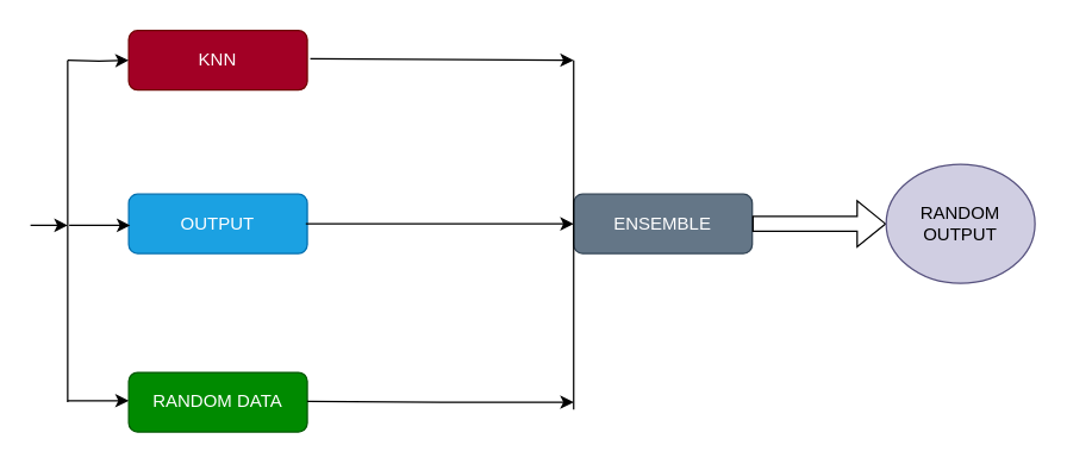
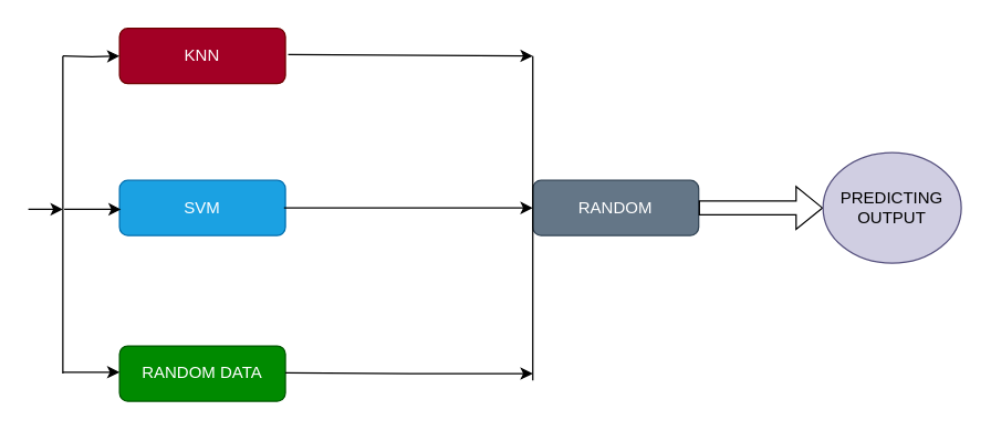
- <mxCell id="3" value="OUTPUT" style="rounded=1;whiteSpace=wrap;html=1;fontSize=12;glass=0;strokeWidth=1;shadow=0;fillColor=#1ba1e2;strokeColor=#006EAF;fontColor=#ffffff;" parent="1" vertex="1"><mxGeometry x="86" y="130" width="120" height="40" as="geometry" /></mxCell>
+ <mxCell id="3" value="SVM" style="rounded=1;whiteSpace=wrap;html=1;fontSize=12;glass=0;strokeWidth=1;shadow=0;fillColor=#1ba1e2;strokeColor=#006EAF;fontColor=#ffffff;" parent="1" vertex="1"><mxGeometry x="86" y="130" width="120" height="40" as="geometry" /></mxCell>
- <mxCell id="13" value="ENSEMBLE" style="rounded=1;whiteSpace=wrap;html=1;fontSize=12;glass=0;strokeWidth=1;shadow=0;fillColor=#647687;fontColor=#ffffff;strokeColor=#314354;" parent="1" vertex="1"><mxGeometry x="385" y="130" width="120" height="40" as="geometry" /></mxCell>
+ <mxCell id="13" value="RANDOM" style="rounded=1;whiteSpace=wrap;html=1;fontSize=12;glass=0;strokeWidth=1;shadow=0;fillColor=#647687;fontColor=#ffffff;strokeColor=#314354;" parent="1" vertex="1"><mxGeometry x="385" y="130" width="120" height="40" as="geometry" /></mxCell>
- <mxCell id="15" value="RANDOM OUTPUT" style="ellipse;whiteSpace=wrap;html=1;fillColor=#d0cee2;strokeColor=#56517e;" parent="1" vertex="1"><mxGeometry x="595" y="110" width="100" height="80" as="geometry" /></mxCell>
+ <mxCell id="15" value="PREDICTING OUTPUT" style="ellipse;whiteSpace=wrap;html=1;fillColor=#d0cee2;strokeColor=#56517e;" parent="1" vertex="1"><mxGeometry x="595" y="110" width="100" height="80" as="geometry" /></mxCell>
